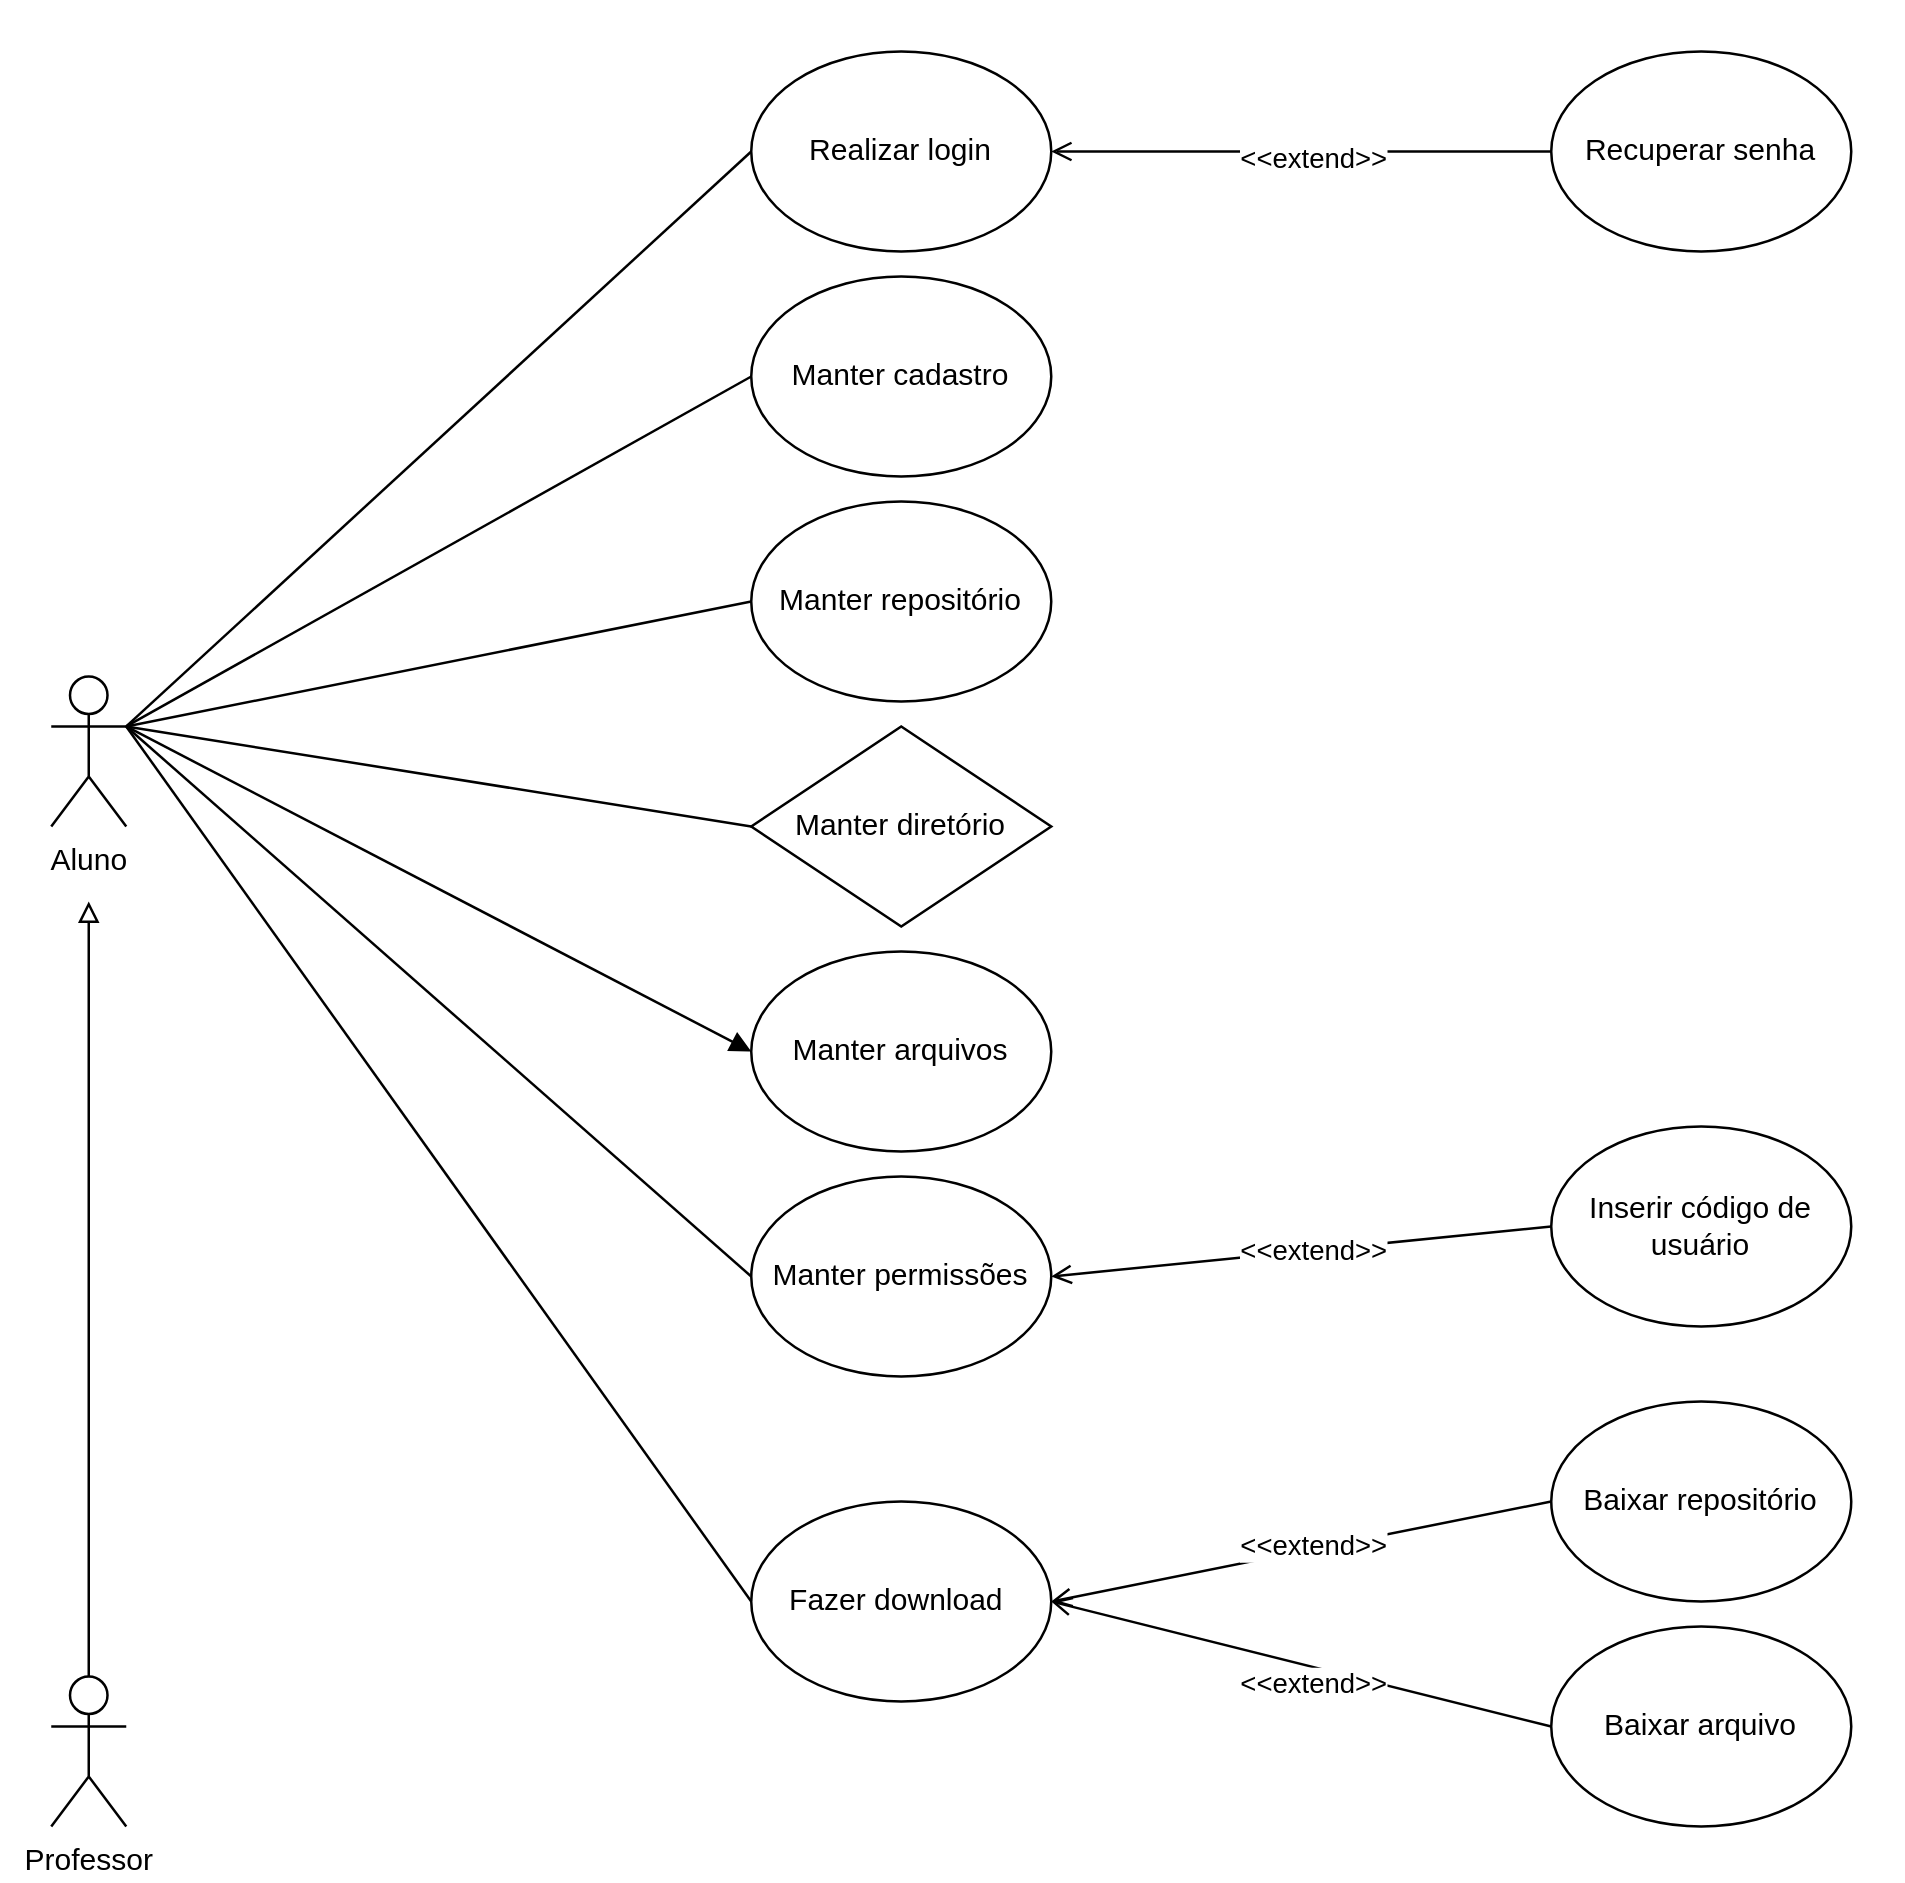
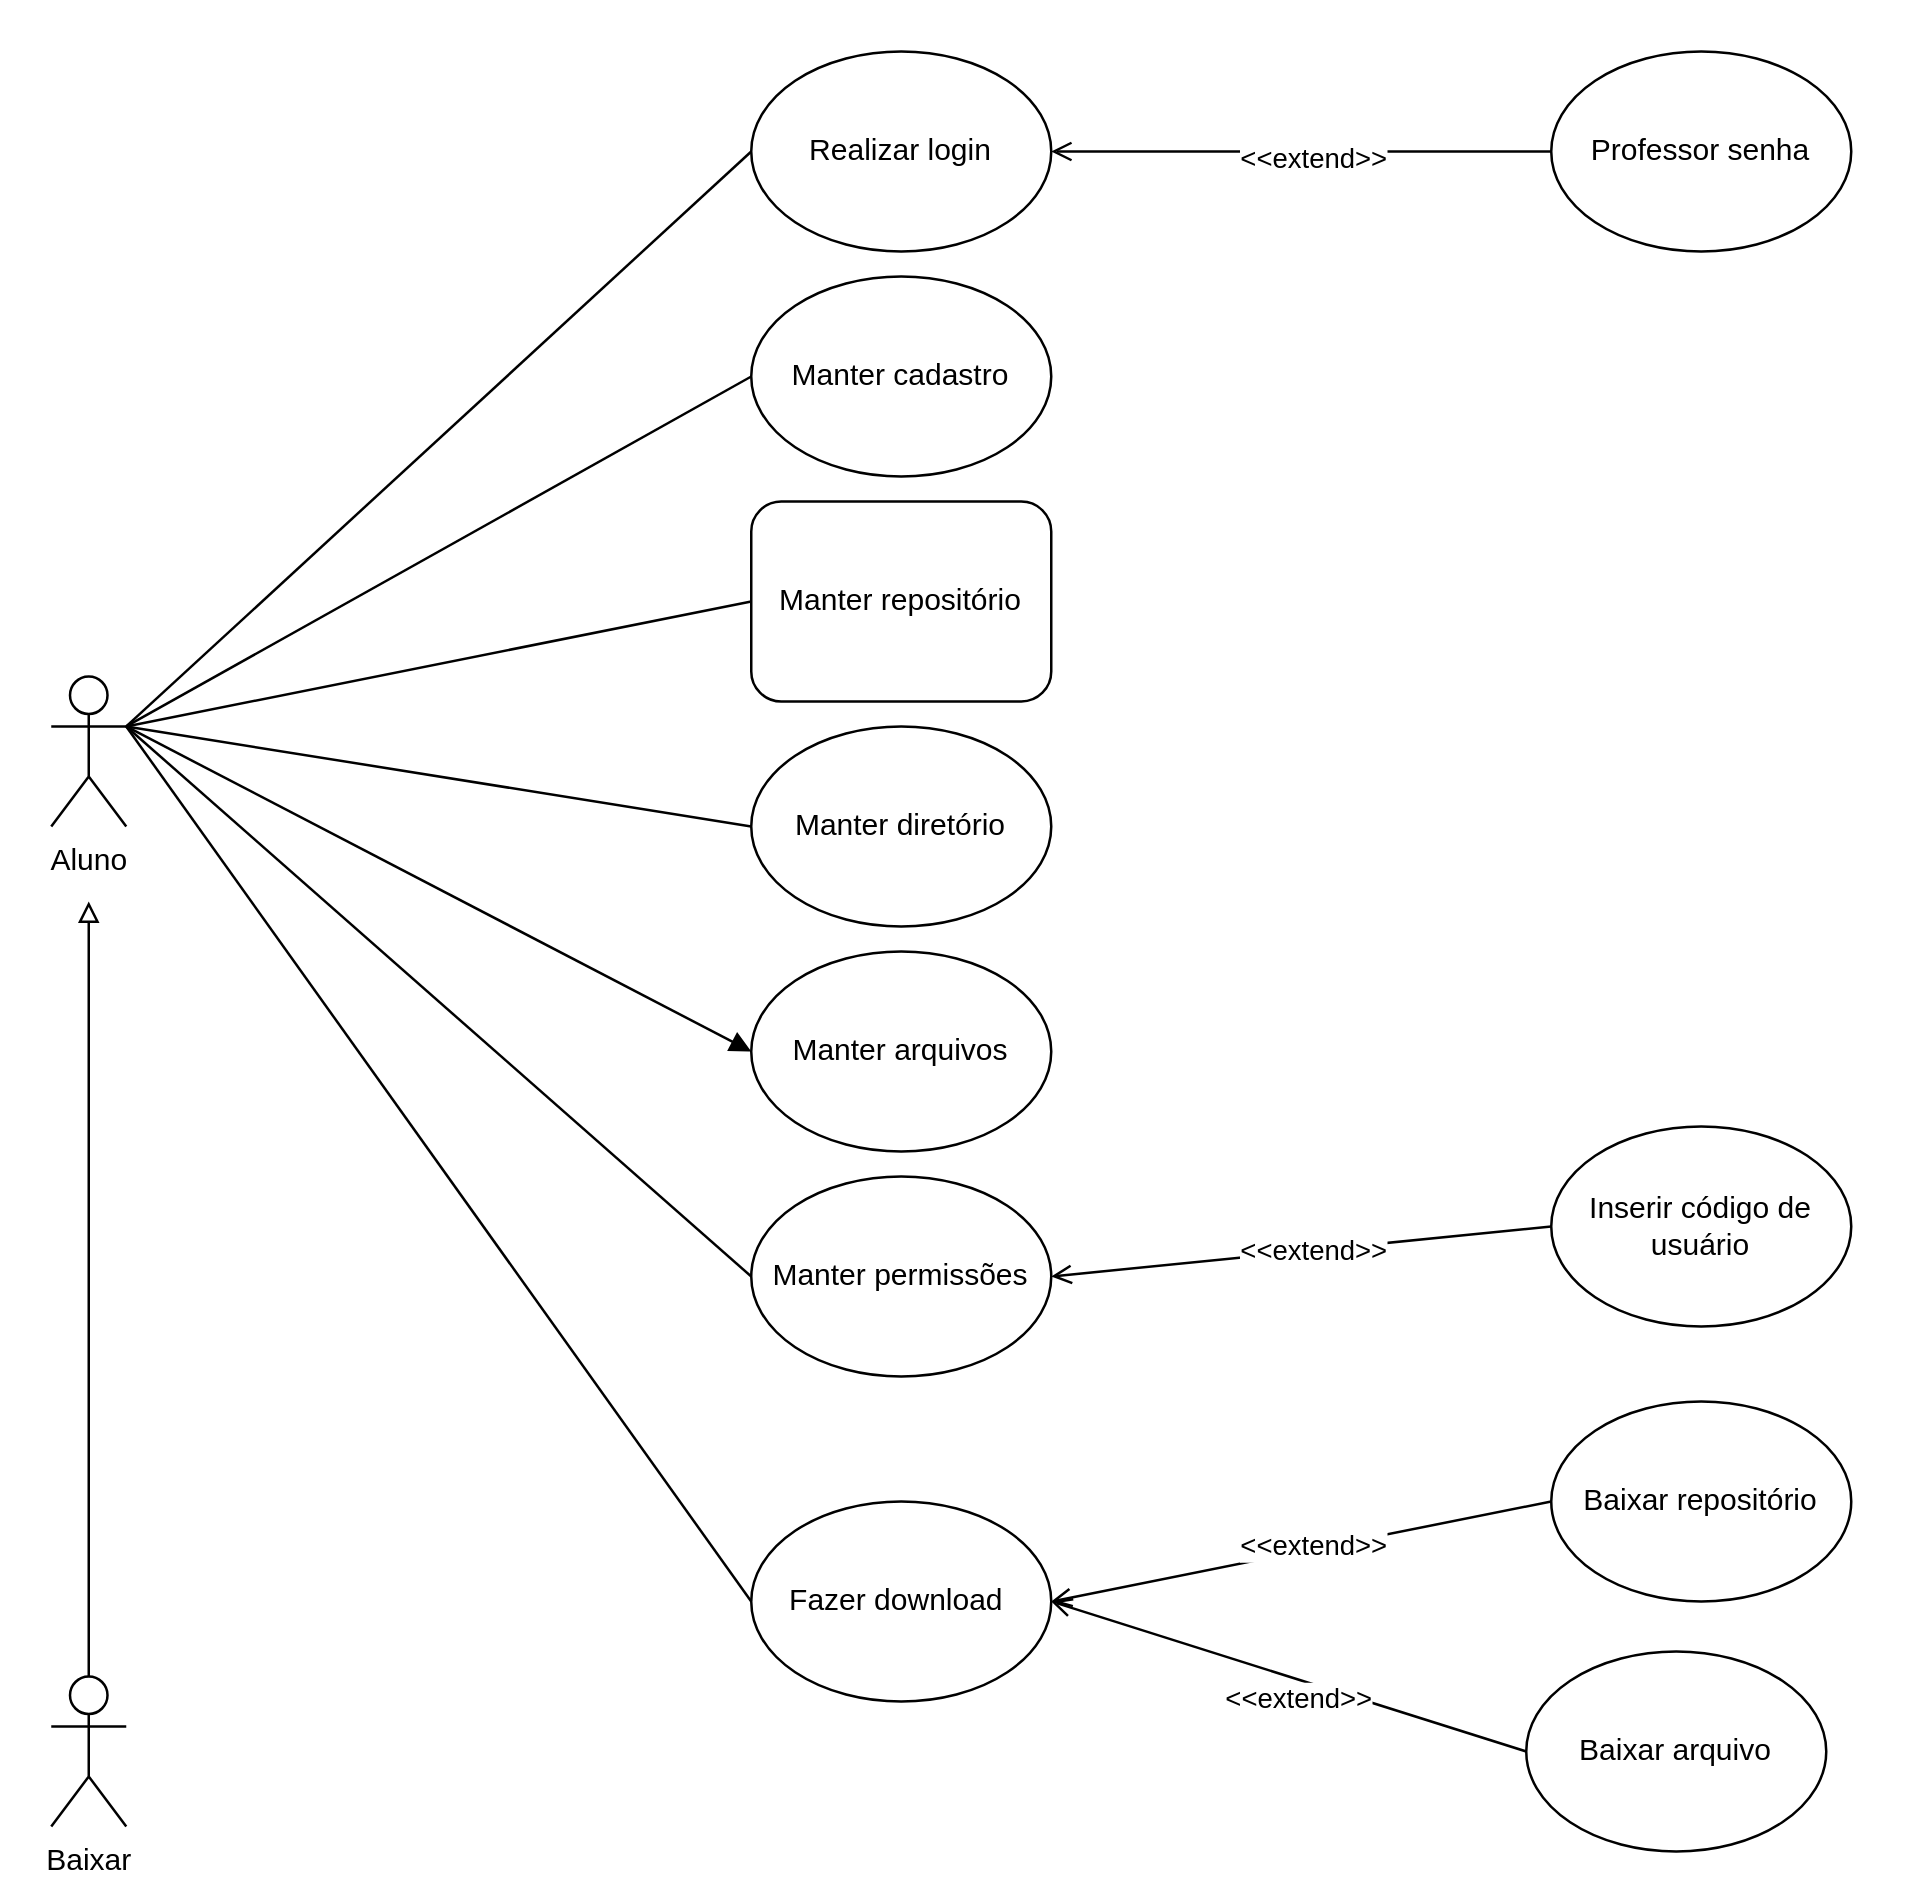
- <mxCell id="25" value="Recuperar senha" style="ellipse;whiteSpace=wrap;html=1;" vertex="1" parent="1"><mxGeometry x="620" y="20" width="120" height="80" as="geometry" /></mxCell>
+ <mxCell id="25" value="Professor senha" style="ellipse;whiteSpace=wrap;html=1;" vertex="1" parent="1"><mxGeometry x="620" y="20" width="120" height="80" as="geometry" /></mxCell>
- <mxCell id="4" value="Manter repositório" style="ellipse;whiteSpace=wrap;html=1;" vertex="1" parent="1"><mxGeometry x="300" y="200" width="120" height="80" as="geometry" /></mxCell>
+ <mxCell id="4" value="Manter repositório" style="whiteSpace=wrap;html=1;rounded=1;" vertex="1" parent="1"><mxGeometry x="300" y="200" width="120" height="80" as="geometry" /></mxCell>
- <mxCell id="5" value="Manter diretório" style="rhombus;whiteSpace=wrap;html=1;" vertex="1" parent="1"><mxGeometry x="300" y="290" width="120" height="80" as="geometry" /></mxCell>
+ <mxCell id="5" value="Manter diretório" style="ellipse;whiteSpace=wrap;html=1;" vertex="1" parent="1"><mxGeometry x="300" y="290" width="120" height="80" as="geometry" /></mxCell>
- <mxCell id="12" value="Baixar arquivo" style="ellipse;whiteSpace=wrap;html=1;" vertex="1" parent="1"><mxGeometry x="620" y="650" width="120" height="80" as="geometry" /></mxCell>
+ <mxCell id="12" value="Baixar arquivo" style="ellipse;whiteSpace=wrap;html=1;" vertex="1" parent="1"><mxGeometry x="610" y="660" width="120" height="80" as="geometry" /></mxCell>
- <mxCell id="21" value="Professor" style="shape=umlActor;verticalLabelPosition=bottom;verticalAlign=top;html=1;outlineConnect=0;" vertex="1" parent="1"><mxGeometry x="20" y="670" width="30" height="60" as="geometry" /></mxCell>
+ <mxCell id="21" value="Baixar" style="shape=umlActor;verticalLabelPosition=bottom;verticalAlign=top;html=1;outlineConnect=0;" vertex="1" parent="1"><mxGeometry x="20" y="670" width="30" height="60" as="geometry" /></mxCell>
